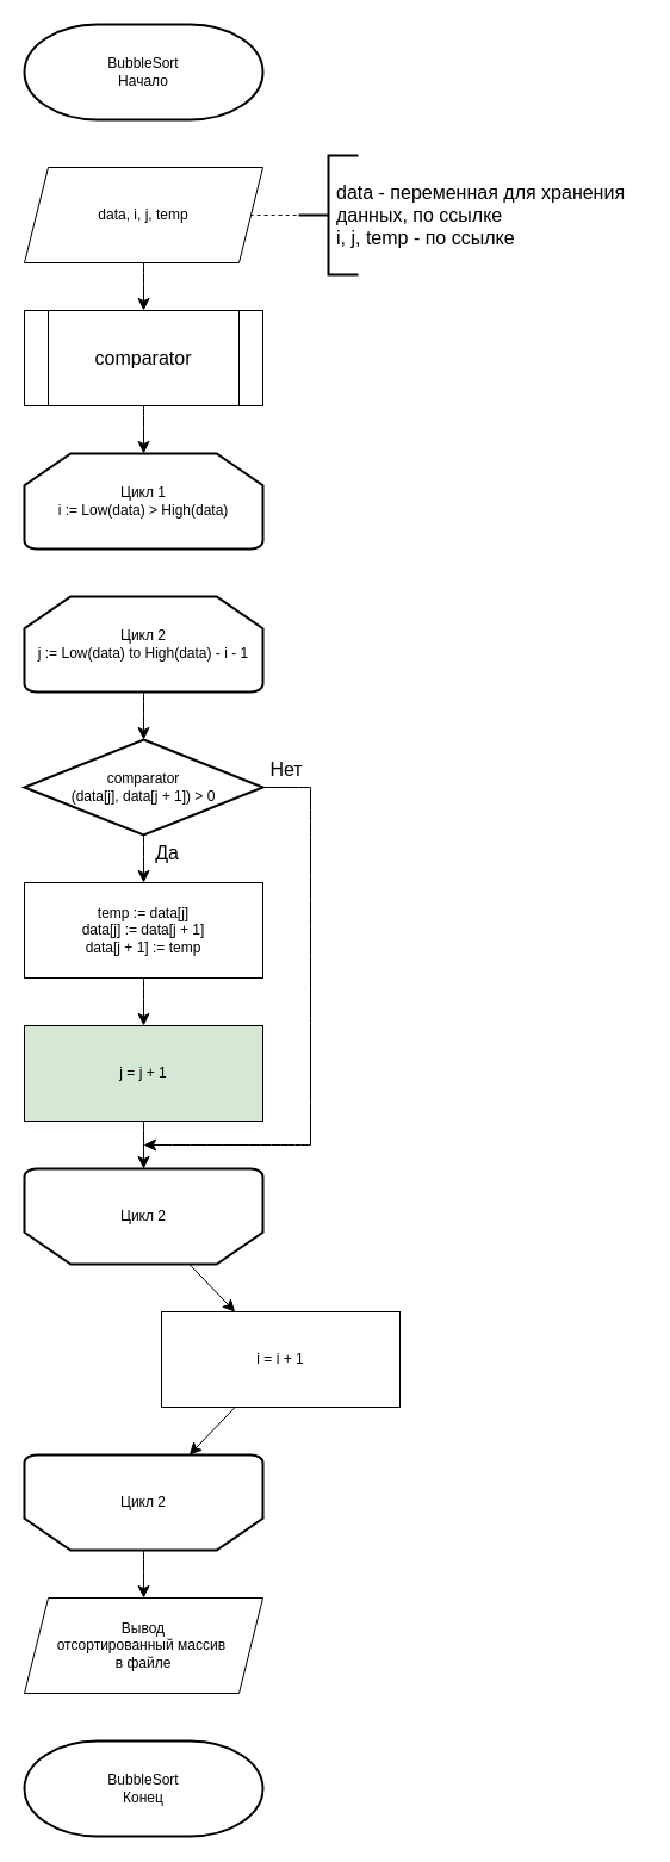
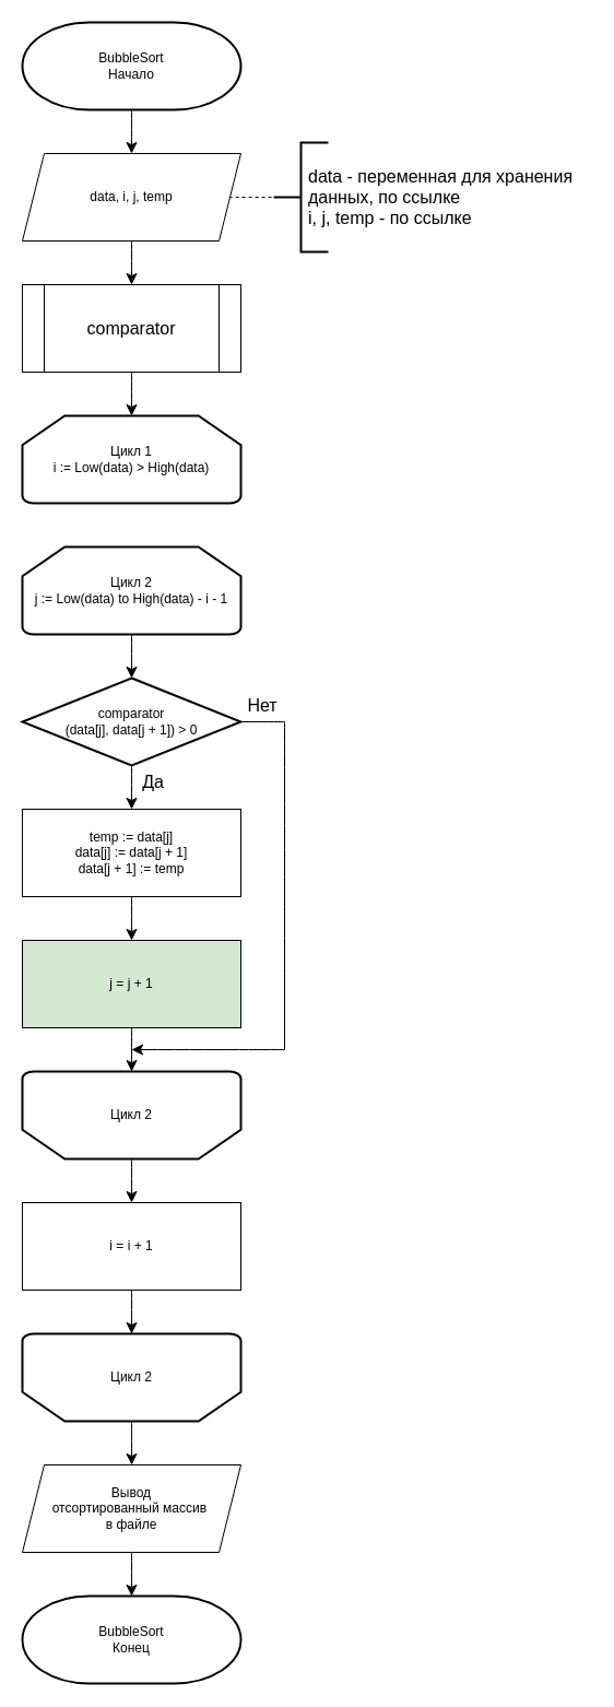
+ <mxCell id="2" value="" style="edgeStyle=none;curved=1;rounded=0;orthogonalLoop=1;jettySize=auto;html=1;fontSize=12;startSize=8;endSize=8;" edge="1" parent="1" source="3" target="5"><mxGeometry relative="1" as="geometry" /></mxCell>
- <mxCell id="24" value="i = i + 1" style="rounded=0;whiteSpace=wrap;html=1;" vertex="1" parent="1"><mxGeometry x="135" y="1100" width="200" height="80" as="geometry" /></mxCell>
+ <mxCell id="24" value="i = i + 1" style="rounded=0;whiteSpace=wrap;html=1;" vertex="1" parent="1"><mxGeometry x="20" y="1100" width="200" height="80" as="geometry" /></mxCell>
+ <mxCell id="25" value="" style="edgeStyle=none;curved=1;rounded=0;orthogonalLoop=1;jettySize=auto;html=1;fontSize=12;startSize=8;endSize=8;" edge="1" parent="1" source="26" target="27"><mxGeometry relative="1" as="geometry" /></mxCell>
